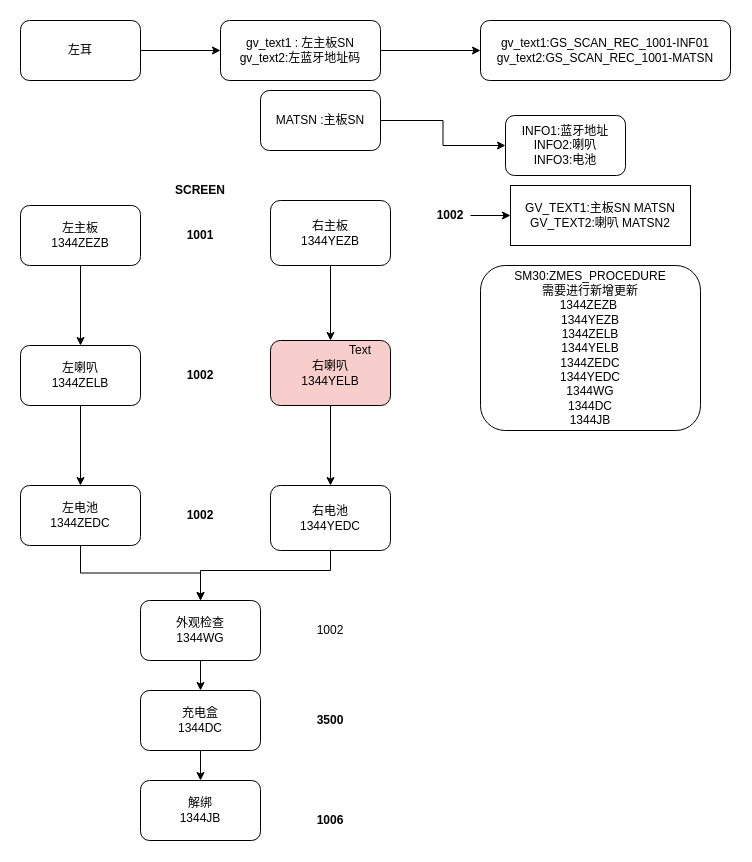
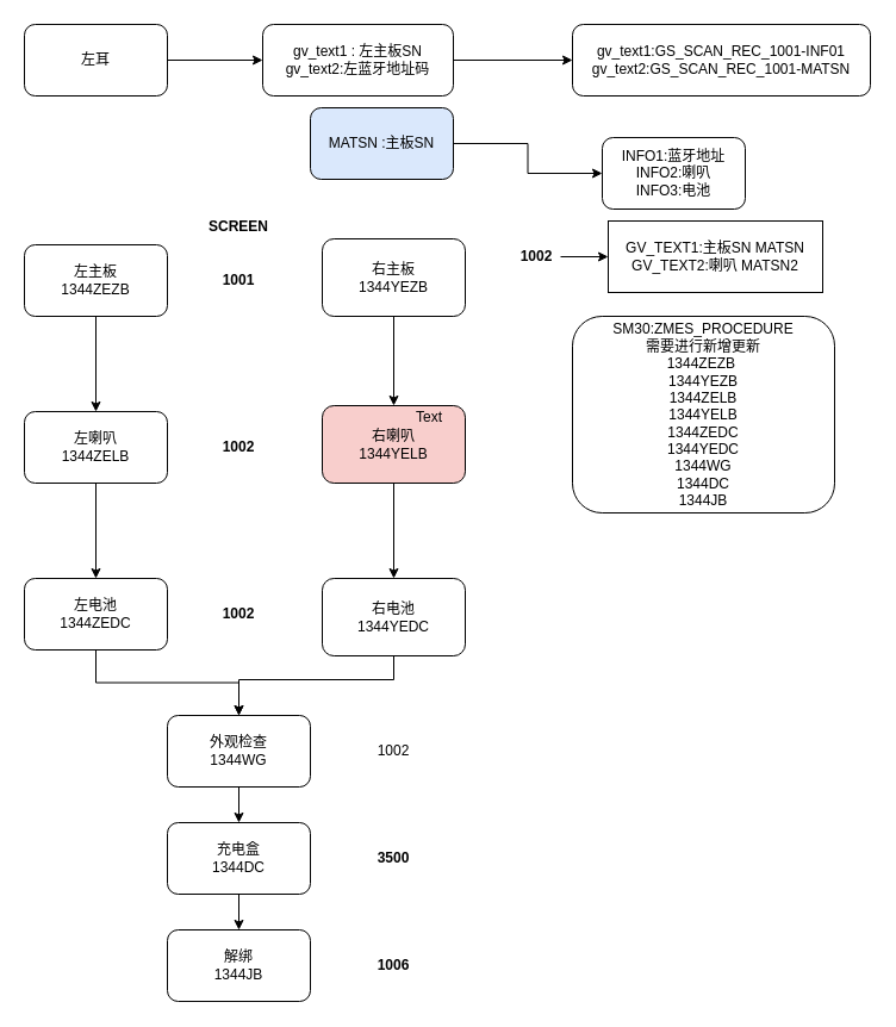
- <mxCell id="37" value="MATSN :主板SN" style="rounded=1;whiteSpace=wrap;html=1;" vertex="1" parent="1"><mxGeometry x="260" y="90" width="120" height="60" as="geometry" /></mxCell>
+ <mxCell id="37" value="MATSN :主板SN" style="rounded=1;whiteSpace=wrap;html=1;fillColor=#dae8fc;" vertex="1" parent="1"><mxGeometry x="260" y="90" width="120" height="60" as="geometry" /></mxCell>
- <mxCell id="29" value="1006" style="text;html=1;strokeColor=none;fillColor=none;align=center;verticalAlign=middle;whiteSpace=wrap;rounded=0;fontStyle=1" parent="1" vertex="1"><mxGeometry x="310" y="810" width="40" height="20" as="geometry" /></mxCell>
+ <mxCell id="29" value="1006" style="text;html=1;strokeColor=none;fillColor=none;align=center;verticalAlign=middle;whiteSpace=wrap;rounded=0;fontStyle=1" parent="1" vertex="1"><mxGeometry x="310" y="800" width="40" height="20" as="geometry" /></mxCell>
